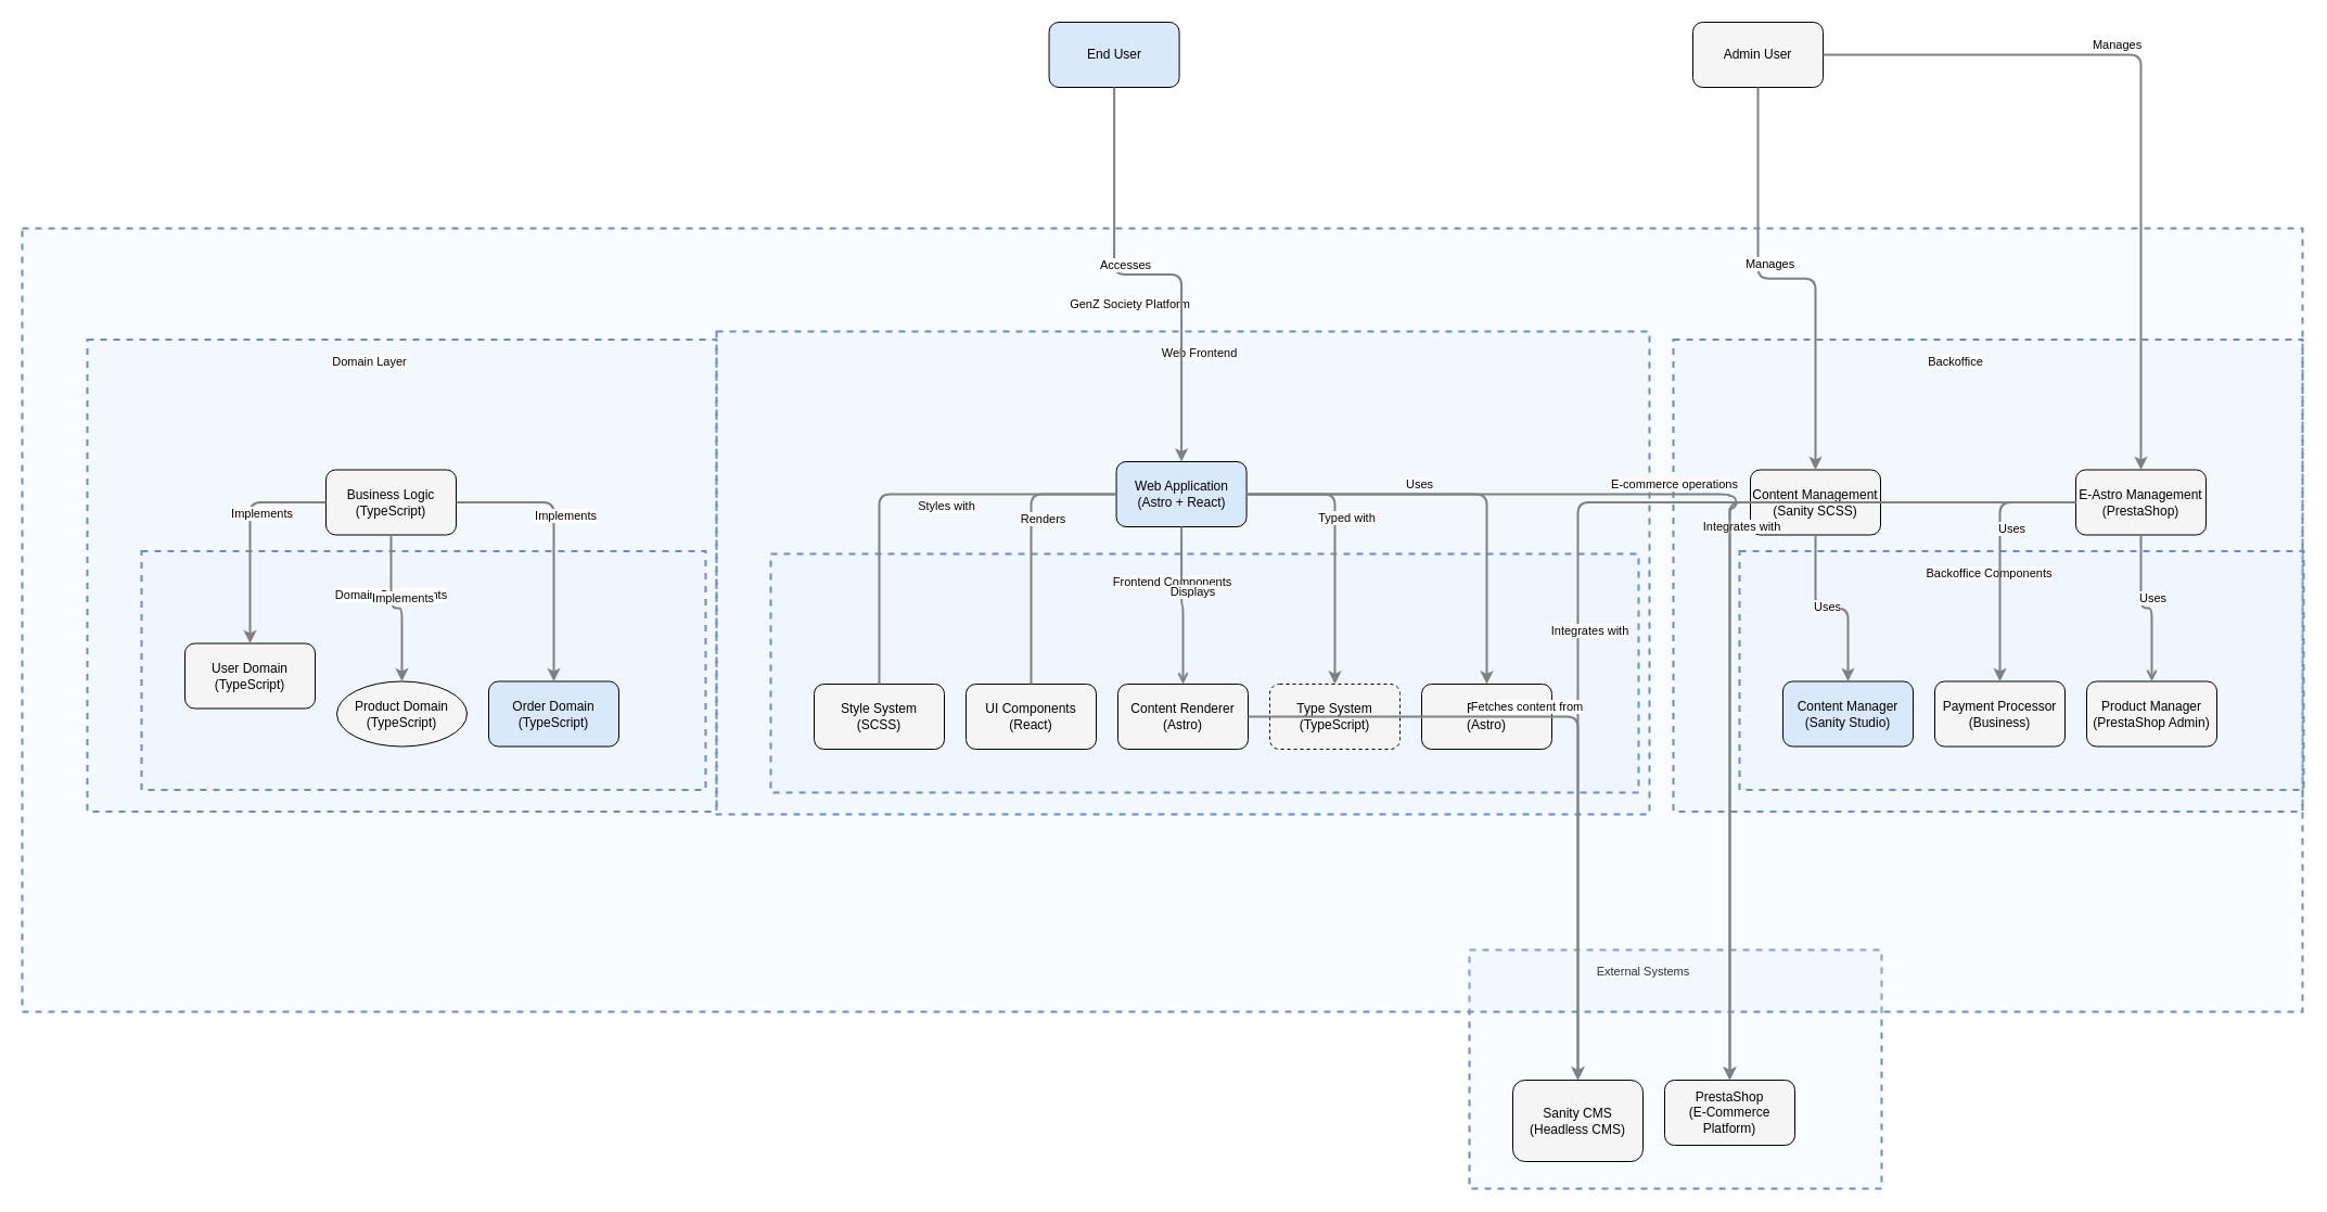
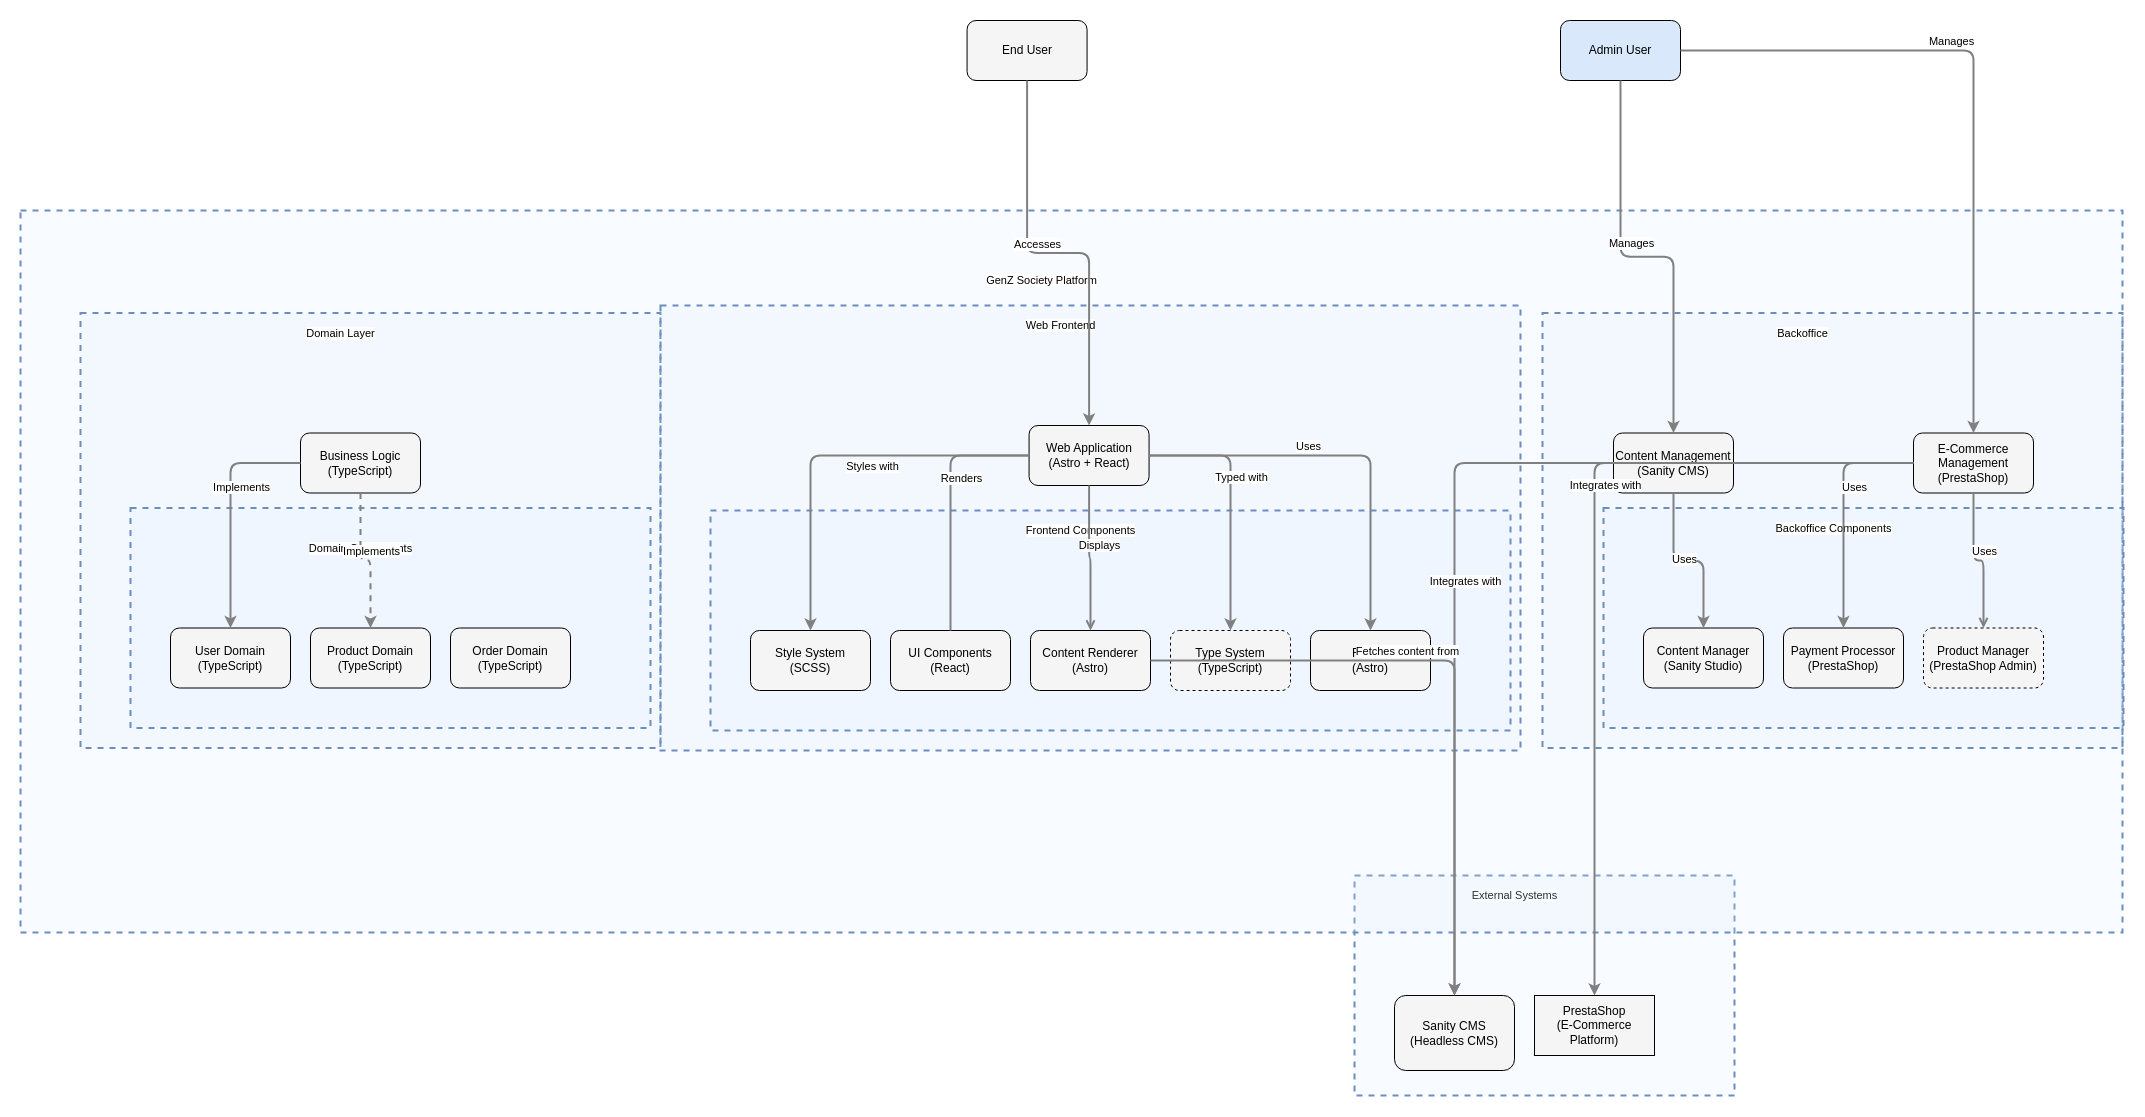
- <mxCell id="18" value="End User" style="rounded=1;whiteSpace=wrap;html=1;fillColor=#dae8fc;" vertex="1" parent="1"><mxGeometry x="966.571" y="20" width="120" height="60" as="geometry" /></mxCell>
+ <mxCell id="18" value="End User" style="rounded=1;whiteSpace=wrap;html=1;fillColor=#f5f5f5" vertex="1" parent="1"><mxGeometry x="966.571" y="20" width="120" height="60" as="geometry" /></mxCell>
- <mxCell id="19" value="Admin User" style="rounded=1;whiteSpace=wrap;html=1;fillColor=#f5f5f5" vertex="1" parent="1"><mxGeometry x="1560" y="20" width="120" height="60" as="geometry" /></mxCell>
+ <mxCell id="19" value="Admin User" style="rounded=1;whiteSpace=wrap;html=1;fillColor=#dae8fc;" vertex="1" parent="1"><mxGeometry x="1560" y="20" width="120" height="60" as="geometry" /></mxCell>
- <mxCell id="13" value="Web Frontend" style="edgeLabel;html=1;align=center;verticalAlign=middle;resizable=0;labelBackgroundColor=white;spacing=5" vertex="1" parent="16"><mxGeometry x="693" y="103" width="784" height="24" as="geometry" /></mxCell>
+ <mxCell id="13" value="Web Frontend" style="edgeLabel;html=1;align=center;verticalAlign=middle;resizable=0;labelBackgroundColor=white;spacing=5" vertex="1" parent="16"><mxGeometry x="648" y="103" width="784" height="24" as="geometry" /></mxCell>
- <mxCell id="22" value="Web Application&lt;br&gt;(Astro + React)" style="rounded=1;whiteSpace=wrap;html=1;fillColor=#dae8fc;" vertex="1" parent="12"><mxGeometry x="368.571" y="120" width="120" height="60" as="geometry" /></mxCell>
+ <mxCell id="22" value="Web Application&lt;br&gt;(Astro + React)" style="rounded=1;whiteSpace=wrap;html=1;fillColor=#f5f5f5" vertex="1" parent="12"><mxGeometry x="368.571" y="120" width="120" height="60" as="geometry" /></mxCell>
- <mxCell id="71" style="edgeStyle=orthogonalEdgeStyle;rounded=1;orthogonalLoop=1;jettySize=auto;html=1;strokeColor=#808080;strokeWidth=2;jumpStyle=arc;jumpSize=10;spacing=15;labelBackgroundColor=white;labelBorderColor=none" edge="1" parent="1" source="22" target="21"><mxGeometry relative="1" as="geometry" /></mxCell>
- <mxCell id="72" value="E-commerce operations" style="edgeLabel;html=1;align=center;verticalAlign=middle;resizable=0;points=[];" vertex="1" connectable="0" parent="71"><mxGeometry x="-0.2" y="10" relative="1" as="geometry"><mxPoint as="offset" /></mxGeometry></mxCell>
- <mxCell id="24" value="Content Management&lt;br&gt;(Sanity SCSS)" style="rounded=1;whiteSpace=wrap;html=1;fillColor=#f5f5f5" vertex="1" parent="8"><mxGeometry x="71" y="120" width="120" height="60" as="geometry" /></mxCell>
+ <mxCell id="24" value="Content Management&lt;br&gt;(Sanity CMS)" style="rounded=1;whiteSpace=wrap;html=1;fillColor=#f5f5f5" vertex="1" parent="8"><mxGeometry x="71" y="120" width="120" height="60" as="geometry" /></mxCell>
- <mxCell id="25" value="E-Astro Management&lt;br&gt;(PrestaShop)" style="rounded=1;whiteSpace=wrap;html=1;fillColor=#f5f5f5" vertex="1" parent="8"><mxGeometry x="371" y="120" width="120" height="60" as="geometry" /></mxCell>
+ <mxCell id="25" value="E-Commerce Management&lt;br&gt;(PrestaShop)" style="rounded=1;whiteSpace=wrap;html=1;fillColor=#f5f5f5" vertex="1" parent="8"><mxGeometry x="371" y="120" width="120" height="60" as="geometry" /></mxCell>
- <mxCell id="55" style="edgeStyle=orthogonalEdgeStyle;rounded=1;orthogonalLoop=1;jettySize=auto;html=1;strokeColor=#808080;strokeWidth=2;jumpStyle=arc;jumpSize=10;spacing=15;labelBackgroundColor=white;labelBorderColor=none" edge="1" parent="1" source="23" target="32"><mxGeometry relative="1" as="geometry" /></mxCell>
- <mxCell id="56" value="Implements" style="edgeLabel;html=1;align=center;verticalAlign=middle;resizable=0;points=[];" vertex="1" connectable="0" parent="55"><mxGeometry x="-0.2" y="10" relative="1" as="geometry"><mxPoint as="offset" /></mxGeometry></mxCell>
- <mxCell id="7" value="Frontend Components" style="edgeLabel;html=1;align=center;verticalAlign=middle;resizable=0;labelBackgroundColor=white;spacing=5" vertex="1" parent="12"><mxGeometry x="58" y="213" width="724" height="35" as="geometry" /></mxCell>
+ <mxCell id="7" value="Frontend Components" style="edgeLabel;html=1;align=center;verticalAlign=middle;resizable=0;labelBackgroundColor=white;spacing=5" vertex="1" parent="12"><mxGeometry x="58" y="213" width="724" height="24" as="geometry" /></mxCell>
- <mxCell id="53" style="edgeStyle=orthogonalEdgeStyle;rounded=1;orthogonalLoop=1;jettySize=auto;html=1;strokeColor=#808080;strokeWidth=2;jumpStyle=arc;jumpSize=10;spacing=15;labelBackgroundColor=white;labelBorderColor=none" edge="1" parent="1" source="23" target="31"><mxGeometry relative="1" as="geometry" /></mxCell>
+ <mxCell id="53" style="edgeStyle=orthogonalEdgeStyle;rounded=1;orthogonalLoop=1;jettySize=auto;html=1;strokeColor=#808080;strokeWidth=2;jumpStyle=arc;jumpSize=10;spacing=15;labelBackgroundColor=white;labelBorderColor=none;dashed=1;" edge="1" parent="1" source="23" target="31"><mxGeometry relative="1" as="geometry" /></mxCell>
- <mxCell id="33" value="User Domain&lt;br&gt;(TypeScript)" style="rounded=1;whiteSpace=wrap;html=1;fillColor=#f5f5f5" vertex="1" parent="4"><mxGeometry x="40" y="85" width="120" height="60" as="geometry" /></mxCell>
+ <mxCell id="33" value="User Domain&lt;br&gt;(TypeScript)" style="rounded=1;whiteSpace=wrap;html=1;fillColor=#f5f5f5" vertex="1" parent="4"><mxGeometry x="40" y="120" width="120" height="60" as="geometry" /></mxCell>
- <mxCell id="47" style="edgeStyle=orthogonalEdgeStyle;rounded=1;orthogonalLoop=1;jettySize=auto;html=1;strokeColor=#808080;strokeWidth=2;jumpStyle=arc;jumpSize=10;spacing=15;labelBackgroundColor=white;labelBorderColor=none;endArrow=none;" edge="1" parent="1" source="22" target="28"><mxGeometry relative="1" as="geometry" /></mxCell>
+ <mxCell id="47" style="edgeStyle=orthogonalEdgeStyle;rounded=1;orthogonalLoop=1;jettySize=auto;html=1;strokeColor=#808080;strokeWidth=2;jumpStyle=arc;jumpSize=10;spacing=15;labelBackgroundColor=white;labelBorderColor=none" edge="1" parent="1" source="22" target="28"><mxGeometry relative="1" as="geometry" /></mxCell>
- <mxCell id="31" value="Product Domain&lt;br&gt;(TypeScript)" style="ellipse;whiteSpace=wrap;html=1;fillColor=#f5f5f5;" vertex="1" parent="4"><mxGeometry x="180" y="120" width="120" height="60" as="geometry" /></mxCell>
+ <mxCell id="31" value="Product Domain&lt;br&gt;(TypeScript)" style="rounded=1;whiteSpace=wrap;html=1;fillColor=#f5f5f5" vertex="1" parent="4"><mxGeometry x="180" y="120" width="120" height="60" as="geometry" /></mxCell>
- <mxCell id="32" value="Order Domain&lt;br&gt;(TypeScript)" style="rounded=1;whiteSpace=wrap;html=1;fillColor=#dae8fc;" vertex="1" parent="4"><mxGeometry x="320" y="120" width="120" height="60" as="geometry" /></mxCell>
+ <mxCell id="32" value="Order Domain&lt;br&gt;(TypeScript)" style="rounded=1;whiteSpace=wrap;html=1;fillColor=#f5f5f5" vertex="1" parent="4"><mxGeometry x="320" y="120" width="120" height="60" as="geometry" /></mxCell>
- <mxCell id="34" value="Content Manager&lt;br&gt;(Sanity Studio)" style="rounded=1;whiteSpace=wrap;html=1;fillColor=#dae8fc;" vertex="1" parent="2"><mxGeometry x="40" y="120" width="120" height="60" as="geometry" /></mxCell>
+ <mxCell id="34" value="Content Manager&lt;br&gt;(Sanity Studio)" style="rounded=1;whiteSpace=wrap;html=1;fillColor=#f5f5f5" vertex="1" parent="2"><mxGeometry x="40" y="120" width="120" height="60" as="geometry" /></mxCell>
- <mxCell id="35" value="Product Manager&lt;br&gt;(PrestaShop Admin)" style="rounded=1;whiteSpace=wrap;html=1;fillColor=#f5f5f5" vertex="1" parent="2"><mxGeometry x="320" y="120" width="120" height="60" as="geometry" /></mxCell>
+ <mxCell id="35" value="Product Manager&lt;br&gt;(PrestaShop Admin)" style="rounded=1;whiteSpace=wrap;html=1;fillColor=#f5f5f5;dashed=1;" vertex="1" parent="2"><mxGeometry x="320" y="120" width="120" height="60" as="geometry" /></mxCell>
- <mxCell id="36" value="Payment Processor&lt;br&gt;(Business)" style="rounded=1;whiteSpace=wrap;html=1;fillColor=#f5f5f5" vertex="1" parent="2"><mxGeometry x="180" y="120" width="120" height="60" as="geometry" /></mxCell>
+ <mxCell id="36" value="Payment Processor&lt;br&gt;(PrestaShop)" style="rounded=1;whiteSpace=wrap;html=1;fillColor=#f5f5f5" vertex="1" parent="2"><mxGeometry x="180" y="120" width="120" height="60" as="geometry" /></mxCell>
- <mxCell id="21" value="PrestaShop&lt;br&gt;(E-Commerce Platform)" style="rounded=1;whiteSpace=wrap;html=1;fillColor=#f5f5f5" vertex="1" parent="14"><mxGeometry x="180" y="120" width="120" height="60" as="geometry" /></mxCell>
+ <mxCell id="21" value="PrestaShop&lt;br&gt;(E-Commerce Platform)" style="whiteSpace=wrap;html=1;fillColor=#f5f5f5;rounded=0;" vertex="1" parent="14"><mxGeometry x="180" y="120" width="120" height="60" as="geometry" /></mxCell>
